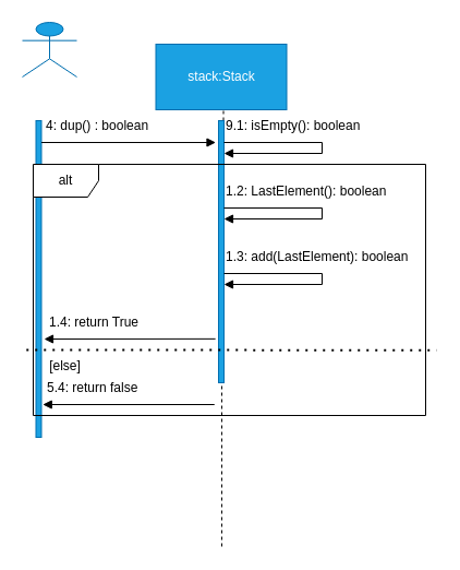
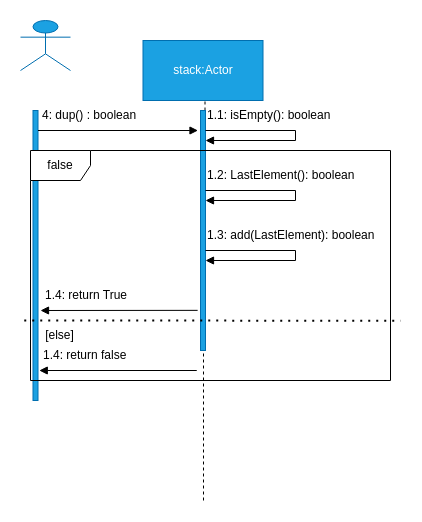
- <mxCell id="9" value="stack:Stack" style="rounded=0;whiteSpace=wrap;html=1;fillColor=#1ba1e2;fontColor=#ffffff;strokeColor=#006EAF;" vertex="1" parent="1"><mxGeometry x="142.5" y="40" width="120" height="60" as="geometry" /></mxCell>
+ <mxCell id="9" value="stack:Actor" style="rounded=0;whiteSpace=wrap;html=1;fillColor=#1ba1e2;fontColor=#ffffff;strokeColor=#006EAF;" vertex="1" parent="1"><mxGeometry x="142.5" y="40" width="120" height="60" as="geometry" /></mxCell>
- <mxCell id="13" value="9.1: isEmpty(): boolean&amp;nbsp;" style="text;html=1;strokeColor=none;fillColor=none;align=left;verticalAlign=middle;whiteSpace=wrap;rounded=0;" vertex="1" parent="1"><mxGeometry x="205" y="100" width="195" height="30" as="geometry" /></mxCell>
+ <mxCell id="13" value="1.1: isEmpty(): boolean&amp;nbsp;" style="text;html=1;strokeColor=none;fillColor=none;align=left;verticalAlign=middle;whiteSpace=wrap;rounded=0;" vertex="1" parent="1"><mxGeometry x="205" y="100" width="195" height="30" as="geometry" /></mxCell>
- <mxCell id="10" value="alt" style="shape=umlFrame;whiteSpace=wrap;html=1;pointerEvents=0;" vertex="1" parent="1"><mxGeometry x="30" y="150" width="360" height="230" as="geometry" /></mxCell>
+ <mxCell id="10" value="false" style="shape=umlFrame;whiteSpace=wrap;html=1;pointerEvents=0;" vertex="1" parent="1"><mxGeometry x="30" y="150" width="360" height="230" as="geometry" /></mxCell>
- <mxCell id="26" value="5.4: return false" style="text;html=1;strokeColor=none;fillColor=none;align=left;verticalAlign=middle;whiteSpace=wrap;rounded=0;" vertex="1" parent="1"><mxGeometry x="41.25" y="340" width="195" height="30" as="geometry" /></mxCell>
+ <mxCell id="26" value="1.4: return false" style="text;html=1;strokeColor=none;fillColor=none;align=left;verticalAlign=middle;whiteSpace=wrap;rounded=0;" vertex="1" parent="1"><mxGeometry x="41.25" y="340" width="195" height="30" as="geometry" /></mxCell>
